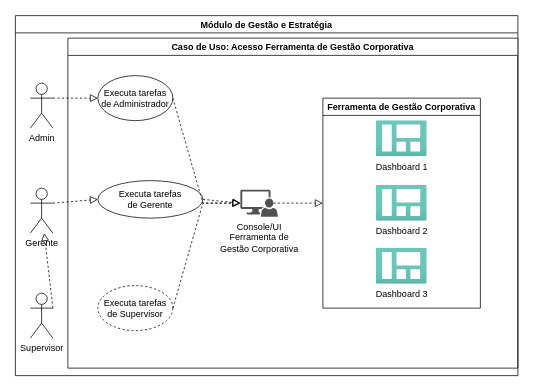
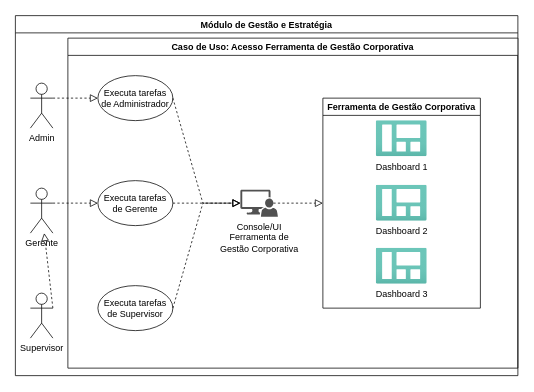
- <mxCell id="6" value="Executa tarefas&lt;br&gt;de Gerente" style="ellipse;whiteSpace=wrap;html=1;align=center;newEdgeStyle={&quot;edgeStyle&quot;:&quot;entityRelationEdgeStyle&quot;,&quot;startArrow&quot;:&quot;none&quot;,&quot;endArrow&quot;:&quot;none&quot;,&quot;segment&quot;:10,&quot;curved&quot;:1};treeFolding=1;treeMoving=1;" vertex="1" parent="4"><mxGeometry x="40" y="190" width="140" height="50" as="geometry" /></mxCell>
+ <mxCell id="6" value="Executa tarefas&lt;br&gt;de Gerente" style="ellipse;whiteSpace=wrap;html=1;align=center;newEdgeStyle={&quot;edgeStyle&quot;:&quot;entityRelationEdgeStyle&quot;,&quot;startArrow&quot;:&quot;none&quot;,&quot;endArrow&quot;:&quot;none&quot;,&quot;segment&quot;:10,&quot;curved&quot;:1};treeFolding=1;treeMoving=1;" vertex="1" parent="4"><mxGeometry x="40" y="190" width="100" height="60" as="geometry" /></mxCell>
- <mxCell id="7" value="Executa tarefas&lt;br&gt;de Supervisor" style="ellipse;whiteSpace=wrap;html=1;align=center;newEdgeStyle={&quot;edgeStyle&quot;:&quot;entityRelationEdgeStyle&quot;,&quot;startArrow&quot;:&quot;none&quot;,&quot;endArrow&quot;:&quot;none&quot;,&quot;segment&quot;:10,&quot;curved&quot;:1};treeFolding=1;treeMoving=1;dashed=1;" vertex="1" parent="4"><mxGeometry x="40" y="330" width="100" height="60" as="geometry" /></mxCell>
+ <mxCell id="7" value="Executa tarefas&lt;br&gt;de Supervisor" style="ellipse;whiteSpace=wrap;html=1;align=center;newEdgeStyle={&quot;edgeStyle&quot;:&quot;entityRelationEdgeStyle&quot;,&quot;startArrow&quot;:&quot;none&quot;,&quot;endArrow&quot;:&quot;none&quot;,&quot;segment&quot;:10,&quot;curved&quot;:1};treeFolding=1;treeMoving=1;" vertex="1" parent="4"><mxGeometry x="40" y="330" width="100" height="60" as="geometry" /></mxCell>
